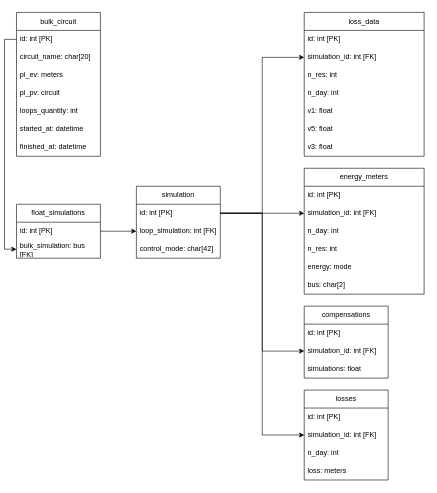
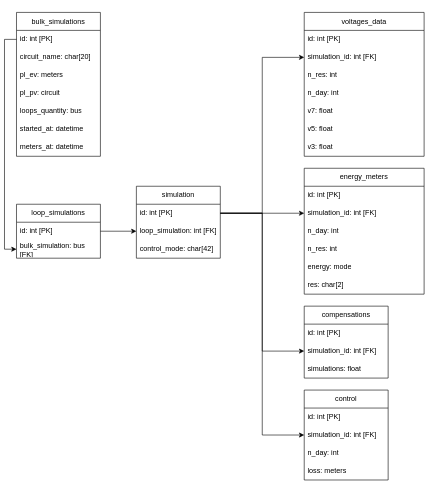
- <mxCell id="2" value="bulk_circuit" style="swimlane;fontStyle=0;childLayout=stackLayout;horizontal=1;startSize=30;horizontalStack=0;resizeParent=1;resizeParentMax=0;resizeLast=0;collapsible=1;marginBottom=0;whiteSpace=wrap;html=1;" parent="1" vertex="1"><mxGeometry x="20" y="20" width="140" height="240" as="geometry" /></mxCell>
+ <mxCell id="2" value="bulk_simulations" style="swimlane;fontStyle=0;childLayout=stackLayout;horizontal=1;startSize=30;horizontalStack=0;resizeParent=1;resizeParentMax=0;resizeLast=0;collapsible=1;marginBottom=0;whiteSpace=wrap;html=1;" parent="1" vertex="1"><mxGeometry x="20" y="20" width="140" height="240" as="geometry" /></mxCell>
- <mxCell id="18" value="loss_data" style="swimlane;fontStyle=0;childLayout=stackLayout;horizontal=1;startSize=30;horizontalStack=0;resizeParent=1;resizeParentMax=0;resizeLast=0;collapsible=1;marginBottom=0;whiteSpace=wrap;html=1;" parent="1" vertex="1"><mxGeometry x="500" y="20" width="200" height="240" as="geometry" /></mxCell>
+ <mxCell id="18" value="voltages_data" style="swimlane;fontStyle=0;childLayout=stackLayout;horizontal=1;startSize=30;horizontalStack=0;resizeParent=1;resizeParentMax=0;resizeLast=0;collapsible=1;marginBottom=0;whiteSpace=wrap;html=1;" parent="1" vertex="1"><mxGeometry x="500" y="20" width="200" height="240" as="geometry" /></mxCell>
- <mxCell id="7" value="loops_quantity: int" style="text;strokeColor=none;fillColor=none;align=left;verticalAlign=middle;spacingLeft=4;spacingRight=4;overflow=hidden;points=[[0,0.5],[1,0.5]];portConstraint=eastwest;rotatable=0;whiteSpace=wrap;html=1;" parent="2" vertex="1"><mxGeometry y="150" width="140" height="30" as="geometry" /></mxCell>
+ <mxCell id="7" value="loops_quantity: bus" style="text;strokeColor=none;fillColor=none;align=left;verticalAlign=middle;spacingLeft=4;spacingRight=4;overflow=hidden;points=[[0,0.5],[1,0.5]];portConstraint=eastwest;rotatable=0;whiteSpace=wrap;html=1;" parent="2" vertex="1"><mxGeometry y="150" width="140" height="30" as="geometry" /></mxCell>
- <mxCell id="23" value="v1: float" style="text;strokeColor=none;fillColor=none;align=left;verticalAlign=middle;spacingLeft=4;spacingRight=4;overflow=hidden;points=[[0,0.5],[1,0.5]];portConstraint=eastwest;rotatable=0;whiteSpace=wrap;html=1;" parent="18" vertex="1"><mxGeometry y="150" width="200" height="30" as="geometry" /></mxCell>
+ <mxCell id="23" value="v7: float" style="text;strokeColor=none;fillColor=none;align=left;verticalAlign=middle;spacingLeft=4;spacingRight=4;overflow=hidden;points=[[0,0.5],[1,0.5]];portConstraint=eastwest;rotatable=0;whiteSpace=wrap;html=1;" parent="18" vertex="1"><mxGeometry y="150" width="200" height="30" as="geometry" /></mxCell>
- <mxCell id="9" value="finished_at: datetime" style="text;strokeColor=none;fillColor=none;align=left;verticalAlign=middle;spacingLeft=4;spacingRight=4;overflow=hidden;points=[[0,0.5],[1,0.5]];portConstraint=eastwest;rotatable=0;whiteSpace=wrap;html=1;" parent="2" vertex="1"><mxGeometry y="210" width="140" height="30" as="geometry" /></mxCell>
+ <mxCell id="9" value="meters_at: datetime" style="text;strokeColor=none;fillColor=none;align=left;verticalAlign=middle;spacingLeft=4;spacingRight=4;overflow=hidden;points=[[0,0.5],[1,0.5]];portConstraint=eastwest;rotatable=0;whiteSpace=wrap;html=1;" parent="2" vertex="1"><mxGeometry y="210" width="140" height="30" as="geometry" /></mxCell>
- <mxCell id="14" value="float_simulations" style="swimlane;fontStyle=0;childLayout=stackLayout;horizontal=1;startSize=30;horizontalStack=0;resizeParent=1;resizeParentMax=0;resizeLast=0;collapsible=1;marginBottom=0;whiteSpace=wrap;html=1;" parent="1" vertex="1"><mxGeometry x="20" y="340" width="140" height="90" as="geometry" /></mxCell>
+ <mxCell id="14" value="loop_simulations" style="swimlane;fontStyle=0;childLayout=stackLayout;horizontal=1;startSize=30;horizontalStack=0;resizeParent=1;resizeParentMax=0;resizeLast=0;collapsible=1;marginBottom=0;whiteSpace=wrap;html=1;" parent="1" vertex="1"><mxGeometry x="20" y="340" width="140" height="90" as="geometry" /></mxCell>
- <mxCell id="37" value="bus: char[2]" style="text;strokeColor=none;fillColor=none;align=left;verticalAlign=middle;spacingLeft=4;spacingRight=4;overflow=hidden;points=[[0,0.5],[1,0.5]];portConstraint=eastwest;rotatable=0;whiteSpace=wrap;html=1;" parent="31" vertex="1"><mxGeometry y="180" width="200" height="30" as="geometry" /></mxCell>
+ <mxCell id="37" value="res: char[2]" style="text;strokeColor=none;fillColor=none;align=left;verticalAlign=middle;spacingLeft=4;spacingRight=4;overflow=hidden;points=[[0,0.5],[1,0.5]];portConstraint=eastwest;rotatable=0;whiteSpace=wrap;html=1;" parent="31" vertex="1"><mxGeometry y="180" width="200" height="30" as="geometry" /></mxCell>
- <mxCell id="26" value="losses" style="swimlane;fontStyle=0;childLayout=stackLayout;horizontal=1;startSize=30;horizontalStack=0;resizeParent=1;resizeParentMax=0;resizeLast=0;collapsible=1;marginBottom=0;whiteSpace=wrap;html=1;" parent="1" vertex="1"><mxGeometry x="500" y="650" width="140" height="150" as="geometry" /></mxCell>
+ <mxCell id="26" value="control" style="swimlane;fontStyle=0;childLayout=stackLayout;horizontal=1;startSize=30;horizontalStack=0;resizeParent=1;resizeParentMax=0;resizeLast=0;collapsible=1;marginBottom=0;whiteSpace=wrap;html=1;" parent="1" vertex="1"><mxGeometry x="500" y="650" width="140" height="150" as="geometry" /></mxCell>
